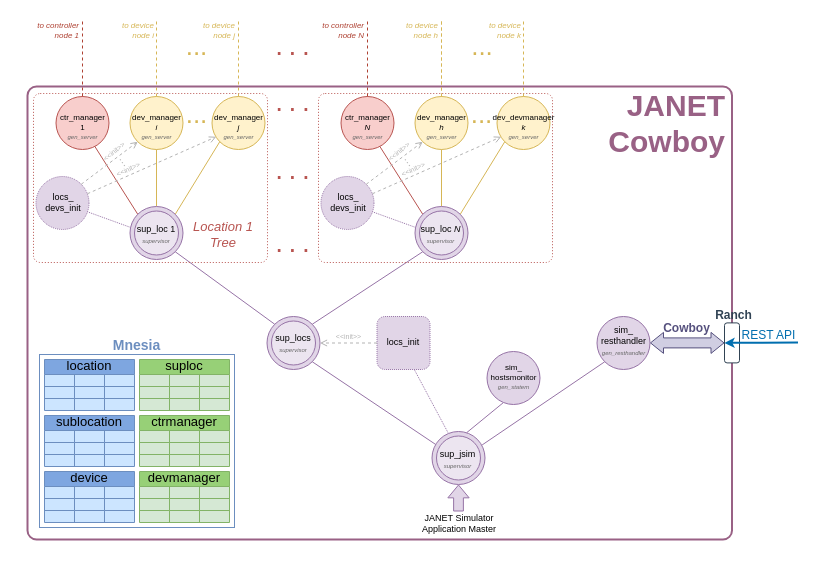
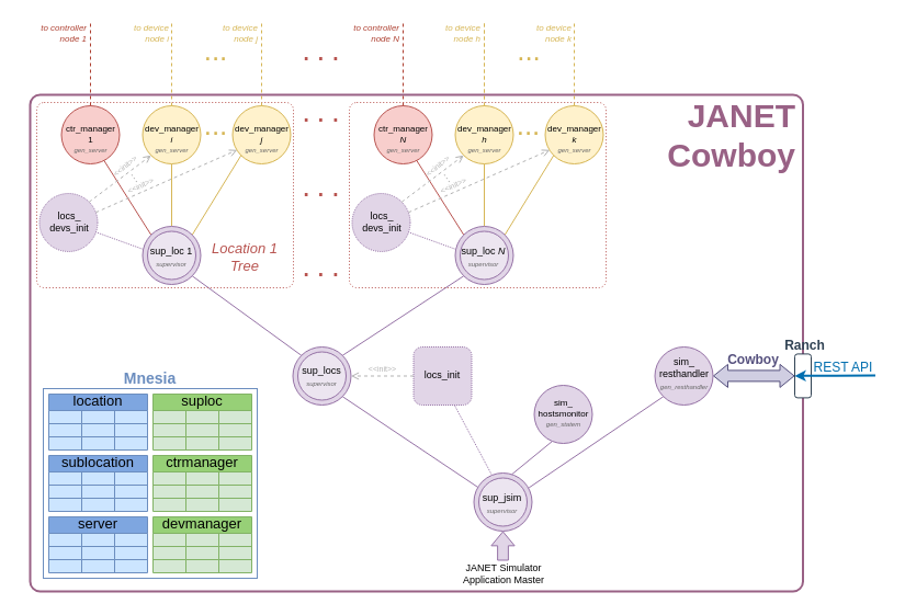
- <mxCell id="40" value="dev_devmanager&lt;br&gt;&lt;i&gt;k&lt;/i&gt;&lt;br&gt;&lt;font color=&quot;#666666&quot; style=&quot;font-size: 6px&quot;&gt;&lt;i&gt;gen_server&lt;/i&gt;&lt;/font&gt;" style="ellipse;whiteSpace=wrap;html=1;aspect=fixed;fontSize=8;fillColor=#fff2cc;strokeColor=#d6b656;spacingTop=9;" vertex="1" parent="35"><mxGeometry x="178.5" y="5" width="53" height="53" as="geometry" /></mxCell>
+ <mxCell id="40" value="dev_manager&lt;br&gt;&lt;i&gt;k&lt;/i&gt;&lt;br&gt;&lt;font color=&quot;#666666&quot; style=&quot;font-size: 6px&quot;&gt;&lt;i&gt;gen_server&lt;/i&gt;&lt;/font&gt;" style="ellipse;whiteSpace=wrap;html=1;aspect=fixed;fontSize=8;fillColor=#fff2cc;strokeColor=#d6b656;spacingTop=9;" vertex="1" parent="35"><mxGeometry x="178.5" y="5" width="53" height="53" as="geometry" /></mxCell>
- <mxCell id="106" value="device" style="shape=table;startSize=15;container=1;collapsible=0;childLayout=tableLayout;fontStyle=0;align=center;pointerEvents=1;shadow=0;labelBackgroundColor=none;sketch=0;fontSize=13;strokeWidth=1;fillColor=#7EA6E0;gradientDirection=radial;html=0;strokeColor=#6c8ebf;verticalAlign=middle;spacingTop=-4;" vertex="1" parent="104"><mxGeometry width="90" height="51" as="geometry" /></mxCell>
+ <mxCell id="106" value="server" style="shape=table;startSize=15;container=1;collapsible=0;childLayout=tableLayout;fontStyle=0;align=center;pointerEvents=1;shadow=0;labelBackgroundColor=none;sketch=0;fontSize=13;strokeWidth=1;fillColor=#7EA6E0;gradientDirection=radial;html=0;strokeColor=#6c8ebf;verticalAlign=middle;spacingTop=-4;" vertex="1" parent="104"><mxGeometry width="90" height="51" as="geometry" /></mxCell>
